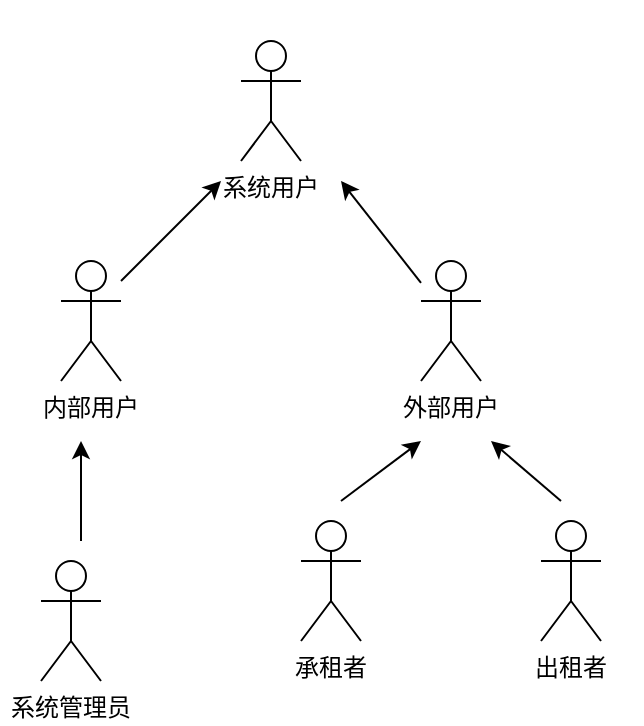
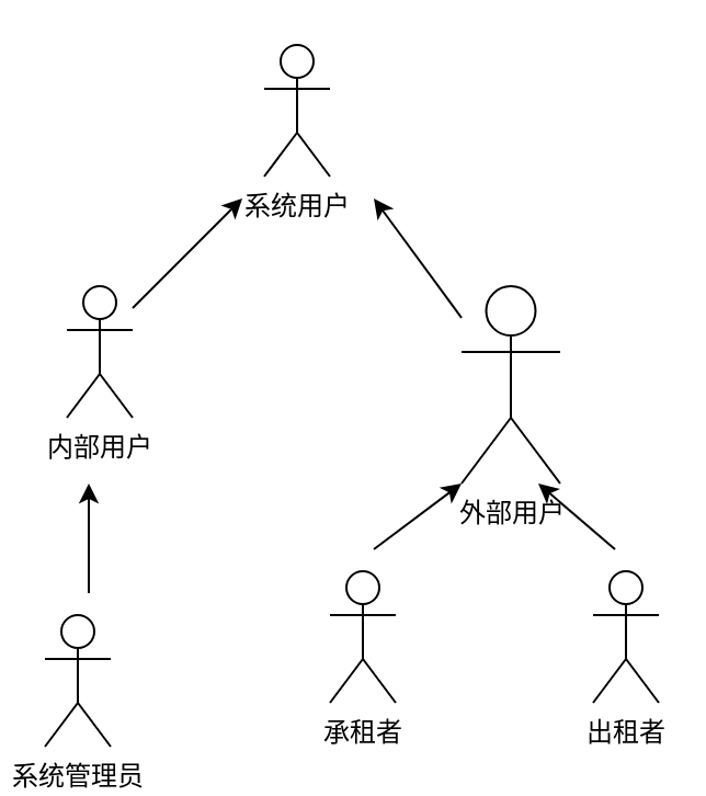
- <mxCell id="6" value="外部用户" style="shape=umlActor;verticalLabelPosition=bottom;verticalAlign=top;html=1;outlineConnect=0;" vertex="1" parent="1"><mxGeometry x="210" y="130" width="30" height="60" as="geometry" /></mxCell>
+ <mxCell id="6" value="外部用户" style="shape=umlActor;verticalLabelPosition=bottom;verticalAlign=top;html=1;outlineConnect=0;" vertex="1" parent="1"><mxGeometry x="210" y="130" width="45" height="90" as="geometry" /></mxCell>
